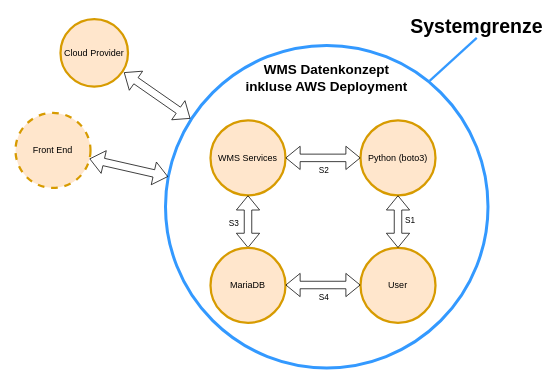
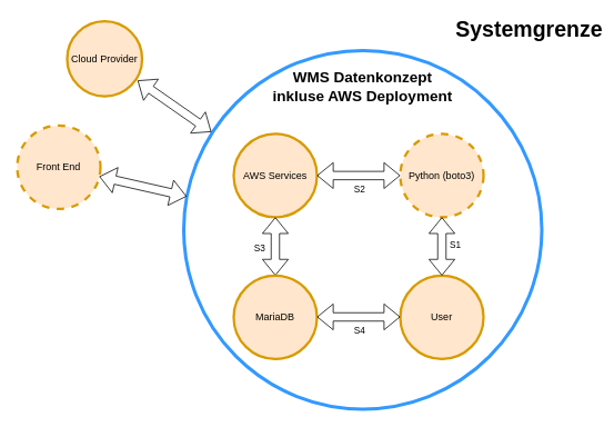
- <mxCell id="8" value="" style="endArrow=none;html=1;rounded=0;entryX=0.5;entryY=1;entryDx=0;entryDy=0;exitX=0.819;exitY=0.11;exitDx=0;exitDy=0;exitPerimeter=0;strokeColor=#3399FF;strokeWidth=3;" parent="1" source="2" target="7" edge="1"><mxGeometry width="50" height="50" relative="1" as="geometry"><mxPoint x="420" y="260" as="sourcePoint" /><mxPoint x="470" y="210" as="targetPoint" /></mxGeometry></mxCell>
- <mxCell id="9" value="&lt;br&gt;" style="edgeLabel;html=1;align=center;verticalAlign=middle;resizable=0;points=[];" parent="8" vertex="1" connectable="0"><mxGeometry x="-0.23" y="-3" relative="1" as="geometry"><mxPoint as="offset" /></mxGeometry></mxCell>
- <mxCell id="11" value="WMS Services" style="ellipse;whiteSpace=wrap;html=1;aspect=fixed;fillColor=#ffe6cc;strokeColor=#d79b00;strokeWidth=3;" parent="1" vertex="1"><mxGeometry x="280" y="160" width="100" height="100" as="geometry" /></mxCell>
+ <mxCell id="11" value="AWS Services" style="ellipse;whiteSpace=wrap;html=1;aspect=fixed;fillColor=#ffe6cc;strokeColor=#d79b00;strokeWidth=3;" parent="1" vertex="1"><mxGeometry x="280" y="160" width="100" height="100" as="geometry" /></mxCell>
- <mxCell id="10" value="Python (boto3)" style="ellipse;whiteSpace=wrap;html=1;aspect=fixed;fillColor=#ffe6cc;strokeColor=#d79b00;strokeWidth=3;" parent="1" vertex="1"><mxGeometry x="480" y="160" width="100" height="100" as="geometry" /></mxCell>
+ <mxCell id="10" value="Python (boto3)" style="ellipse;whiteSpace=wrap;html=1;aspect=fixed;fillColor=#ffe6cc;strokeColor=#d79b00;strokeWidth=3;dashed=1;" parent="1" vertex="1"><mxGeometry x="480" y="160" width="100" height="100" as="geometry" /></mxCell>
